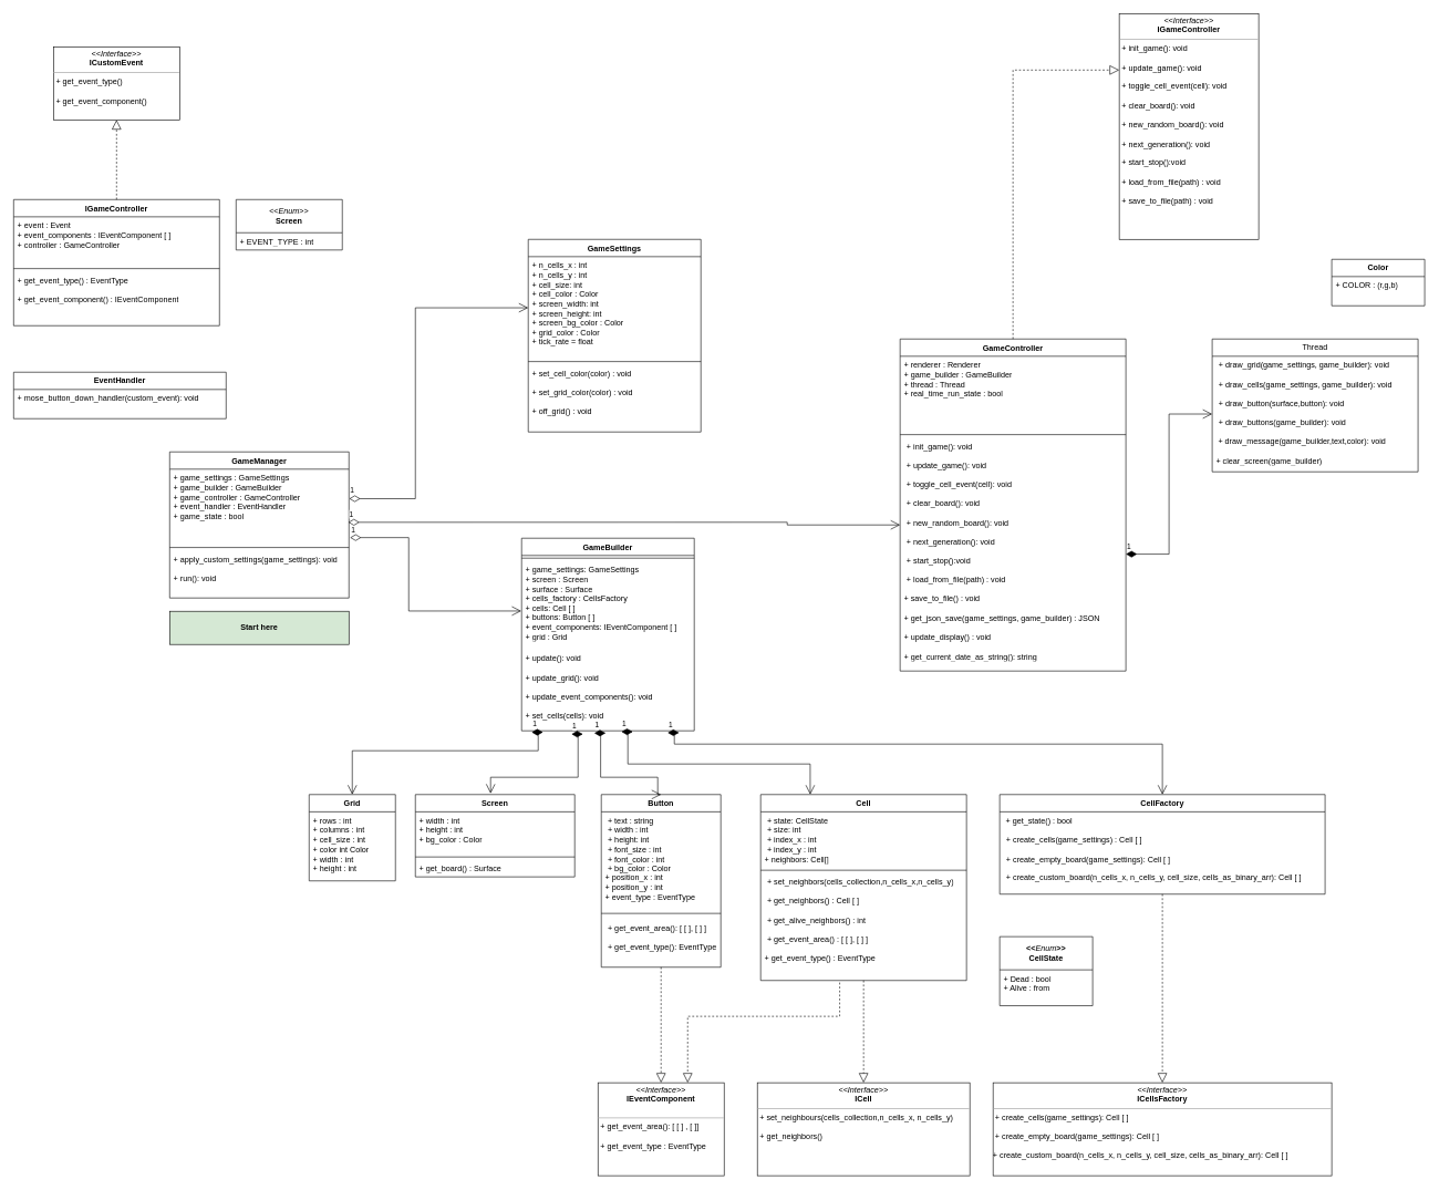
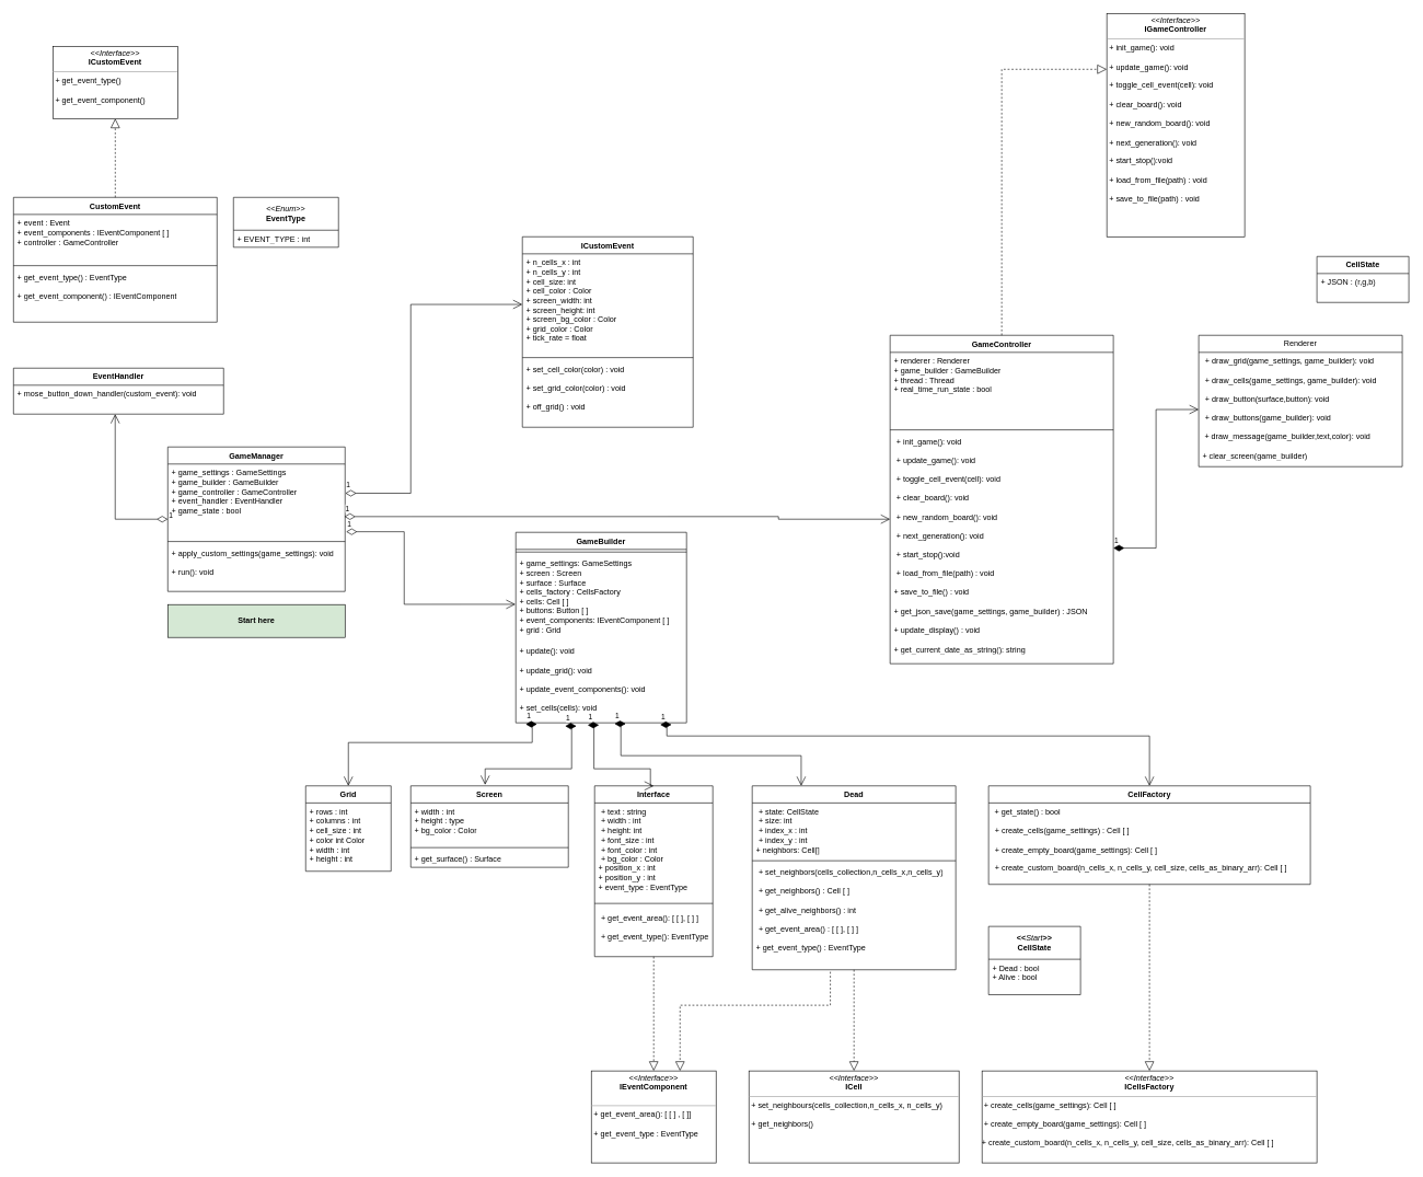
- <mxCell id="37" value="IGameController" style="swimlane;fontStyle=1;align=center;verticalAlign=top;childLayout=stackLayout;horizontal=1;startSize=26;horizontalStack=0;resizeParent=1;resizeParentMax=0;resizeLast=0;collapsible=1;marginBottom=0;whiteSpace=wrap;html=1;" vertex="1" parent="1"><mxGeometry x="20" y="300" width="310" height="190" as="geometry"><mxRectangle x="1875" y="254" width="120" height="30" as="alternateBounds" /></mxGeometry></mxCell>
+ <mxCell id="37" value="CustomEvent" style="swimlane;fontStyle=1;align=center;verticalAlign=top;childLayout=stackLayout;horizontal=1;startSize=26;horizontalStack=0;resizeParent=1;resizeParentMax=0;resizeLast=0;collapsible=1;marginBottom=0;whiteSpace=wrap;html=1;" vertex="1" parent="1"><mxGeometry x="20" y="300" width="310" height="190" as="geometry"><mxRectangle x="1875" y="254" width="120" height="30" as="alternateBounds" /></mxGeometry></mxCell>
- <mxCell id="42" value="&amp;lt;&amp;lt;&lt;i&gt;Enum&lt;/i&gt;&amp;gt;&amp;gt;&lt;br&gt;&lt;div&gt;&lt;b&gt;Screen&lt;/b&gt;&lt;/div&gt;" style="swimlane;fontStyle=0;childLayout=stackLayout;horizontal=1;startSize=50;fillColor=none;horizontalStack=0;resizeParent=1;resizeParentMax=0;resizeLast=0;collapsible=1;marginBottom=0;whiteSpace=wrap;html=1;" vertex="1" parent="1"><mxGeometry x="355" y="300" width="160" height="76" as="geometry"><mxRectangle x="1680" width="100" height="50" as="alternateBounds" /></mxGeometry></mxCell>
+ <mxCell id="42" value="&amp;lt;&amp;lt;&lt;i&gt;Enum&lt;/i&gt;&amp;gt;&amp;gt;&lt;br&gt;&lt;div&gt;&lt;b&gt;EventType&lt;/b&gt;&lt;/div&gt;" style="swimlane;fontStyle=0;childLayout=stackLayout;horizontal=1;startSize=50;fillColor=none;horizontalStack=0;resizeParent=1;resizeParentMax=0;resizeLast=0;collapsible=1;marginBottom=0;whiteSpace=wrap;html=1;" vertex="1" parent="1"><mxGeometry x="355" y="300" width="160" height="76" as="geometry"><mxRectangle x="1680" width="100" height="50" as="alternateBounds" /></mxGeometry></mxCell>
- <mxCell id="33" value="GameSettings" style="swimlane;fontStyle=1;align=center;verticalAlign=top;childLayout=stackLayout;horizontal=1;startSize=26;horizontalStack=0;resizeParent=1;resizeParentMax=0;resizeLast=0;collapsible=1;marginBottom=0;whiteSpace=wrap;html=1;" vertex="1" parent="1"><mxGeometry x="795" y="360" width="260" height="290" as="geometry" /></mxCell>
+ <mxCell id="33" value="ICustomEvent" style="swimlane;fontStyle=1;align=center;verticalAlign=top;childLayout=stackLayout;horizontal=1;startSize=26;horizontalStack=0;resizeParent=1;resizeParentMax=0;resizeLast=0;collapsible=1;marginBottom=0;whiteSpace=wrap;html=1;" vertex="1" parent="1"><mxGeometry x="795" y="360" width="260" height="290" as="geometry" /></mxCell>
- <mxCell id="23" value="&lt;b&gt;Color&lt;/b&gt;" style="swimlane;fontStyle=0;childLayout=stackLayout;horizontal=1;startSize=26;fillColor=none;horizontalStack=0;resizeParent=1;resizeParentMax=0;resizeLast=0;collapsible=1;marginBottom=0;whiteSpace=wrap;html=1;" vertex="1" parent="1"><mxGeometry x="2005" y="390" width="140" height="70" as="geometry" /></mxCell>
+ <mxCell id="23" value="&lt;b&gt;CellState&lt;/b&gt;" style="swimlane;fontStyle=0;childLayout=stackLayout;horizontal=1;startSize=26;fillColor=none;horizontalStack=0;resizeParent=1;resizeParentMax=0;resizeLast=0;collapsible=1;marginBottom=0;whiteSpace=wrap;html=1;" vertex="1" parent="1"><mxGeometry x="2005" y="390" width="140" height="70" as="geometry" /></mxCell>
- <mxCell id="24" value="+ COLOR : (r,g,b)" style="text;strokeColor=none;fillColor=none;align=left;verticalAlign=top;spacingLeft=4;spacingRight=4;overflow=hidden;rotatable=0;points=[[0,0.5],[1,0.5]];portConstraint=eastwest;whiteSpace=wrap;html=1;" vertex="1" parent="23"><mxGeometry y="26" width="140" height="44" as="geometry" /></mxCell>
+ <mxCell id="24" value="+ JSON : (r,g,b)" style="text;strokeColor=none;fillColor=none;align=left;verticalAlign=top;spacingLeft=4;spacingRight=4;overflow=hidden;rotatable=0;points=[[0,0.5],[1,0.5]];portConstraint=eastwest;whiteSpace=wrap;html=1;" vertex="1" parent="23"><mxGeometry y="26" width="140" height="44" as="geometry" /></mxCell>
- <mxCell id="15" value="Thread" style="swimlane;fontStyle=0;childLayout=stackLayout;horizontal=1;startSize=26;fillColor=none;horizontalStack=0;resizeParent=1;resizeParentMax=0;resizeLast=0;collapsible=1;marginBottom=0;whiteSpace=wrap;html=1;" vertex="1" parent="1"><mxGeometry x="1825" y="510" width="310" height="200" as="geometry" /></mxCell>
+ <mxCell id="15" value="Renderer" style="swimlane;fontStyle=0;childLayout=stackLayout;horizontal=1;startSize=26;fillColor=none;horizontalStack=0;resizeParent=1;resizeParentMax=0;resizeLast=0;collapsible=1;marginBottom=0;whiteSpace=wrap;html=1;" vertex="1" parent="1"><mxGeometry x="1825" y="510" width="310" height="200" as="geometry" /></mxCell>
+ <mxCell id="59" value="1" style="endArrow=open;html=1;endSize=12;startArrow=diamondThin;startSize=14;startFill=0;edgeStyle=orthogonalEdgeStyle;align=left;verticalAlign=bottom;rounded=0;exitX=0;exitY=0.5;exitDx=0;exitDy=0;entryX=0.484;entryY=1;entryDx=0;entryDy=0;entryPerimeter=0;" edge="1" parent="1" source="29" target="45"><mxGeometry x="-1" y="3" relative="1" as="geometry"><mxPoint x="135" y="540" as="sourcePoint" /><mxPoint x="235" y="670" as="targetPoint" /></mxGeometry></mxCell>
- <mxCell id="11" value="Button" style="swimlane;fontStyle=1;align=center;verticalAlign=top;childLayout=stackLayout;horizontal=1;startSize=26;horizontalStack=0;resizeParent=1;resizeParentMax=0;resizeLast=0;collapsible=1;marginBottom=0;whiteSpace=wrap;html=1;" vertex="1" parent="1"><mxGeometry x="905" y="1196" width="180" height="260" as="geometry"><mxRectangle x="40" y="400" width="80" height="30" as="alternateBounds" /></mxGeometry></mxCell>
+ <mxCell id="11" value="Interface" style="swimlane;fontStyle=1;align=center;verticalAlign=top;childLayout=stackLayout;horizontal=1;startSize=26;horizontalStack=0;resizeParent=1;resizeParentMax=0;resizeLast=0;collapsible=1;marginBottom=0;whiteSpace=wrap;html=1;" vertex="1" parent="1"><mxGeometry x="905" y="1196" width="180" height="260" as="geometry"><mxRectangle x="40" y="400" width="80" height="30" as="alternateBounds" /></mxGeometry></mxCell>
- <mxCell id="46" value="Cell" style="swimlane;fontStyle=1;align=center;verticalAlign=top;childLayout=stackLayout;horizontal=1;startSize=26;horizontalStack=0;resizeParent=1;resizeParentMax=0;resizeLast=0;collapsible=1;marginBottom=0;whiteSpace=wrap;html=1;" vertex="1" parent="1"><mxGeometry x="1145" y="1196" width="310" height="280" as="geometry"><mxRectangle x="240" y="400" width="60" height="30" as="alternateBounds" /></mxGeometry></mxCell>
+ <mxCell id="46" value="Dead" style="swimlane;fontStyle=1;align=center;verticalAlign=top;childLayout=stackLayout;horizontal=1;startSize=26;horizontalStack=0;resizeParent=1;resizeParentMax=0;resizeLast=0;collapsible=1;marginBottom=0;whiteSpace=wrap;html=1;" vertex="1" parent="1"><mxGeometry x="1145" y="1196" width="310" height="280" as="geometry"><mxRectangle x="240" y="400" width="60" height="30" as="alternateBounds" /></mxGeometry></mxCell>
- <mxCell id="18" value="&lt;div&gt;+ width : int&lt;/div&gt;&lt;div&gt;+ height : int&lt;/div&gt;&lt;div&gt;+ bg_color : Color&lt;br&gt;&lt;/div&gt;" style="text;strokeColor=none;fillColor=none;align=left;verticalAlign=top;spacingLeft=4;spacingRight=4;overflow=hidden;rotatable=0;points=[[0,0.5],[1,0.5]];portConstraint=eastwest;whiteSpace=wrap;html=1;" vertex="1" parent="17"><mxGeometry y="26" width="240" height="64" as="geometry" /></mxCell>
+ <mxCell id="18" value="&lt;div&gt;+ width : int&lt;/div&gt;&lt;div&gt;+ height : type&lt;/div&gt;&lt;div&gt;+ bg_color : Color&lt;br&gt;&lt;/div&gt;" style="text;strokeColor=none;fillColor=none;align=left;verticalAlign=top;spacingLeft=4;spacingRight=4;overflow=hidden;rotatable=0;points=[[0,0.5],[1,0.5]];portConstraint=eastwest;whiteSpace=wrap;html=1;" vertex="1" parent="17"><mxGeometry y="26" width="240" height="64" as="geometry" /></mxCell>
- <mxCell id="20" value="+ get_board() : Surface" style="text;strokeColor=none;fillColor=none;align=left;verticalAlign=top;spacingLeft=4;spacingRight=4;overflow=hidden;rotatable=0;points=[[0,0.5],[1,0.5]];portConstraint=eastwest;whiteSpace=wrap;html=1;" vertex="1" parent="17"><mxGeometry y="98" width="240" height="26" as="geometry" /></mxCell>
+ <mxCell id="20" value="+ get_surface() : Surface" style="text;strokeColor=none;fillColor=none;align=left;verticalAlign=top;spacingLeft=4;spacingRight=4;overflow=hidden;rotatable=0;points=[[0,0.5],[1,0.5]];portConstraint=eastwest;whiteSpace=wrap;html=1;" vertex="1" parent="17"><mxGeometry y="98" width="240" height="26" as="geometry" /></mxCell>
- <mxCell id="21" value="&lt;div&gt;&lt;b&gt;&amp;lt;&amp;lt;&lt;/b&gt;&lt;i&gt;Enum&lt;/i&gt;&lt;b&gt;&amp;gt;&amp;gt;&lt;/b&gt;&lt;/div&gt;&lt;b&gt;CellState&lt;/b&gt;" style="swimlane;fontStyle=0;childLayout=stackLayout;horizontal=1;startSize=50;fillColor=none;horizontalStack=0;resizeParent=1;resizeParentMax=0;resizeLast=0;collapsible=1;marginBottom=0;whiteSpace=wrap;html=1;" vertex="1" parent="1"><mxGeometry x="1505" y="1410" width="140" height="104" as="geometry" /></mxCell>
+ <mxCell id="21" value="&lt;div&gt;&lt;b&gt;&amp;lt;&amp;lt;&lt;/b&gt;&lt;i&gt;Start&lt;/i&gt;&lt;b&gt;&amp;gt;&amp;gt;&lt;/b&gt;&lt;/div&gt;&lt;b&gt;CellState&lt;/b&gt;" style="swimlane;fontStyle=0;childLayout=stackLayout;horizontal=1;startSize=50;fillColor=none;horizontalStack=0;resizeParent=1;resizeParentMax=0;resizeLast=0;collapsible=1;marginBottom=0;whiteSpace=wrap;html=1;" vertex="1" parent="1"><mxGeometry x="1505" y="1410" width="140" height="104" as="geometry" /></mxCell>
- <mxCell id="22" value="&lt;div&gt;+ Dead : bool&lt;br&gt;&lt;/div&gt;&lt;div&gt;+ Alive : from&lt;br&gt;&lt;/div&gt;" style="text;strokeColor=none;fillColor=none;align=left;verticalAlign=top;spacingLeft=4;spacingRight=4;overflow=hidden;rotatable=0;points=[[0,0.5],[1,0.5]];portConstraint=eastwest;whiteSpace=wrap;html=1;" vertex="1" parent="21"><mxGeometry y="50" width="140" height="54" as="geometry" /></mxCell>
+ <mxCell id="22" value="&lt;div&gt;+ Dead : bool&lt;br&gt;&lt;/div&gt;&lt;div&gt;+ Alive : bool&lt;br&gt;&lt;/div&gt;" style="text;strokeColor=none;fillColor=none;align=left;verticalAlign=top;spacingLeft=4;spacingRight=4;overflow=hidden;rotatable=0;points=[[0,0.5],[1,0.5]];portConstraint=eastwest;whiteSpace=wrap;html=1;" vertex="1" parent="21"><mxGeometry y="50" width="140" height="54" as="geometry" /></mxCell>
